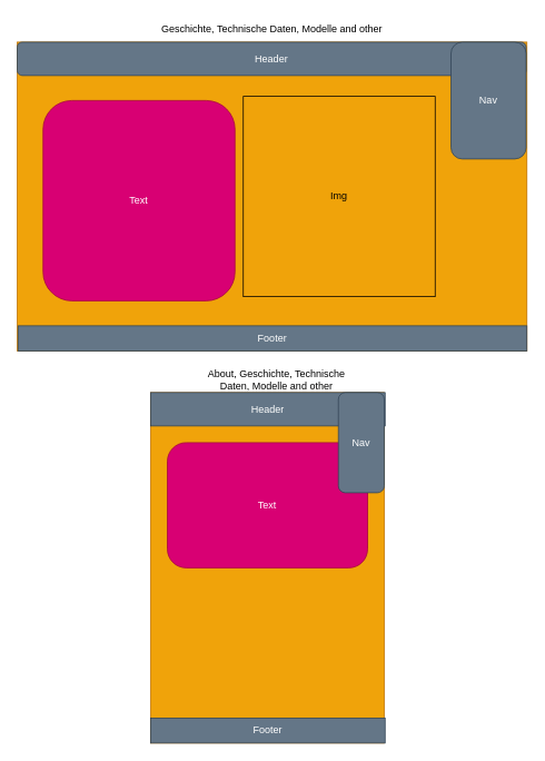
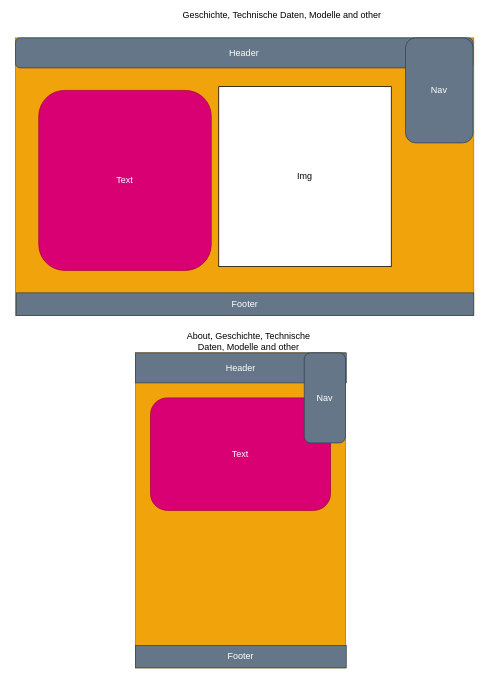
- <mxCell id="10" value="Geschichte, Technische Daten, Modelle and other" style="text;html=1;align=center;verticalAlign=middle;resizable=0;points=[];autosize=1;strokeColor=none;fillColor=none;" vertex="1" parent="1"><mxGeometry x="180" y="20" width="290" height="30" as="geometry" /></mxCell>
+ <mxCell id="10" value="Geschichte, Technische Daten, Modelle and other" style="text;html=1;align=center;verticalAlign=middle;resizable=0;points=[];autosize=1;strokeColor=none;fillColor=none;" vertex="1" parent="1"><mxGeometry x="230" y="5" width="290" height="30" as="geometry" /></mxCell>
- <mxCell id="8" value="Img" style="rounded=0;whiteSpace=wrap;html=1;fillColor=#f0a30a;" vertex="1" parent="1"><mxGeometry x="291" y="115" width="230" height="240" as="geometry" /></mxCell>
+ <mxCell id="8" value="Img" style="rounded=0;whiteSpace=wrap;html=1;" vertex="1" parent="1"><mxGeometry x="291" y="115" width="230" height="240" as="geometry" /></mxCell>
